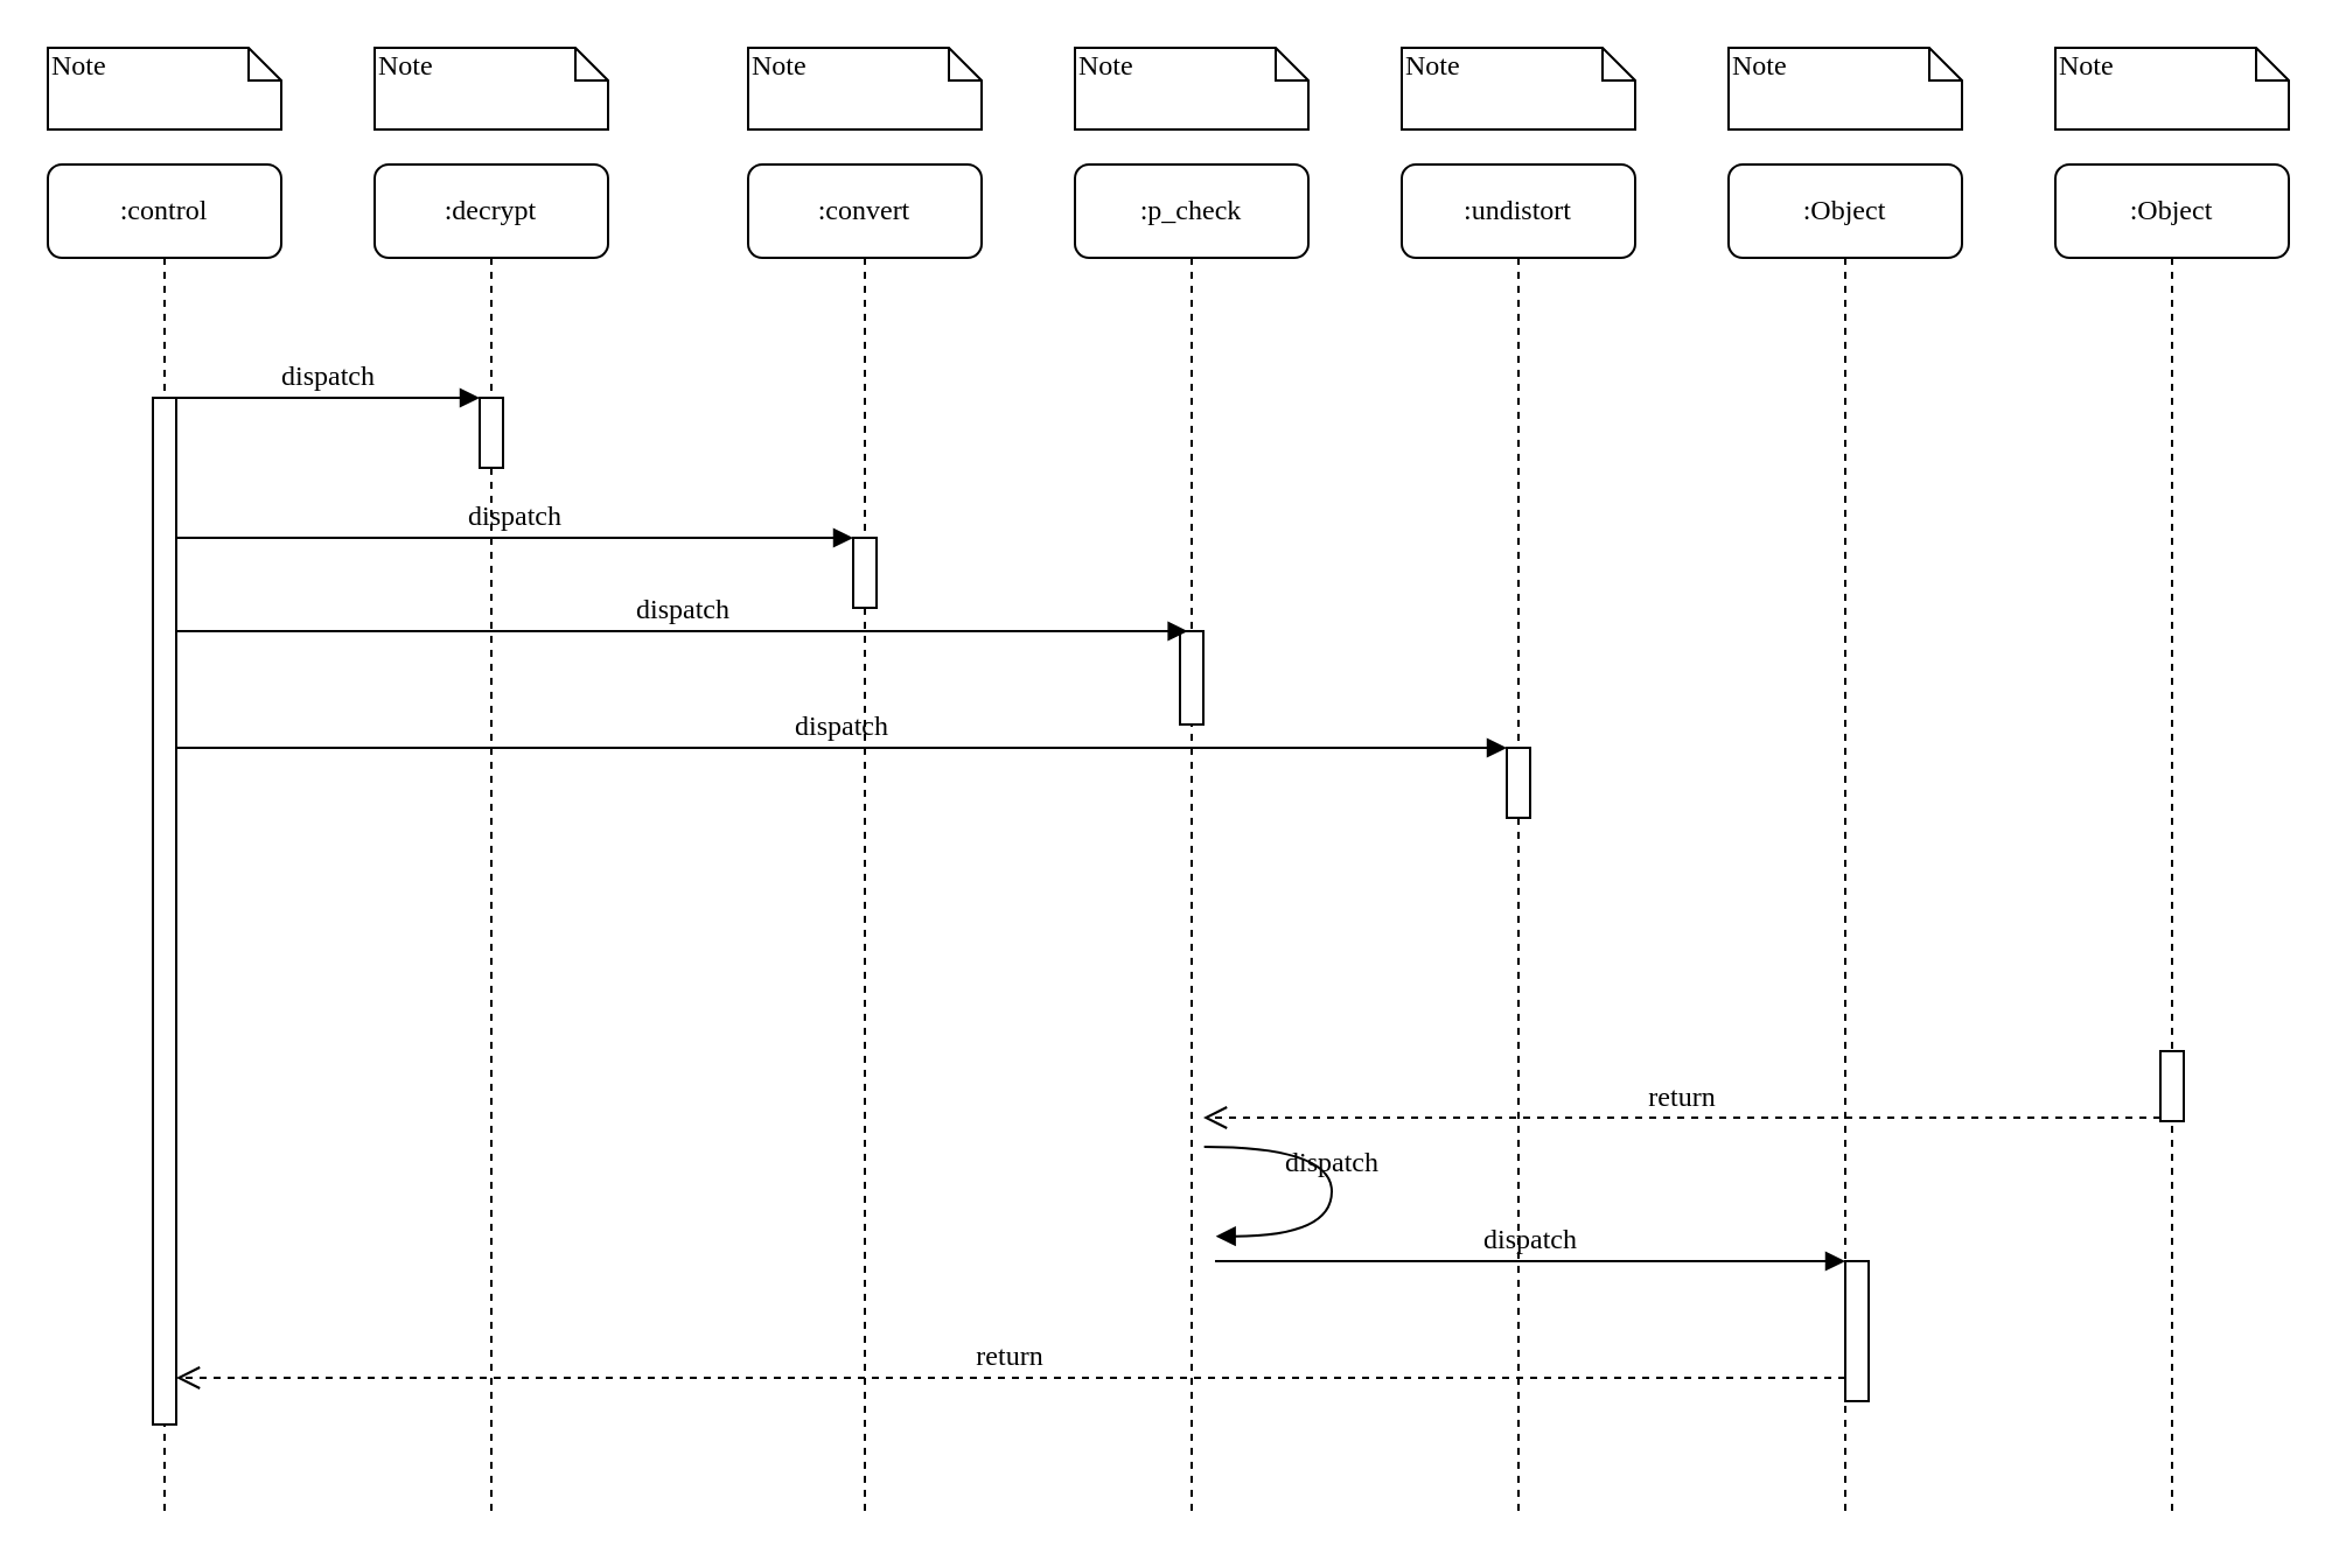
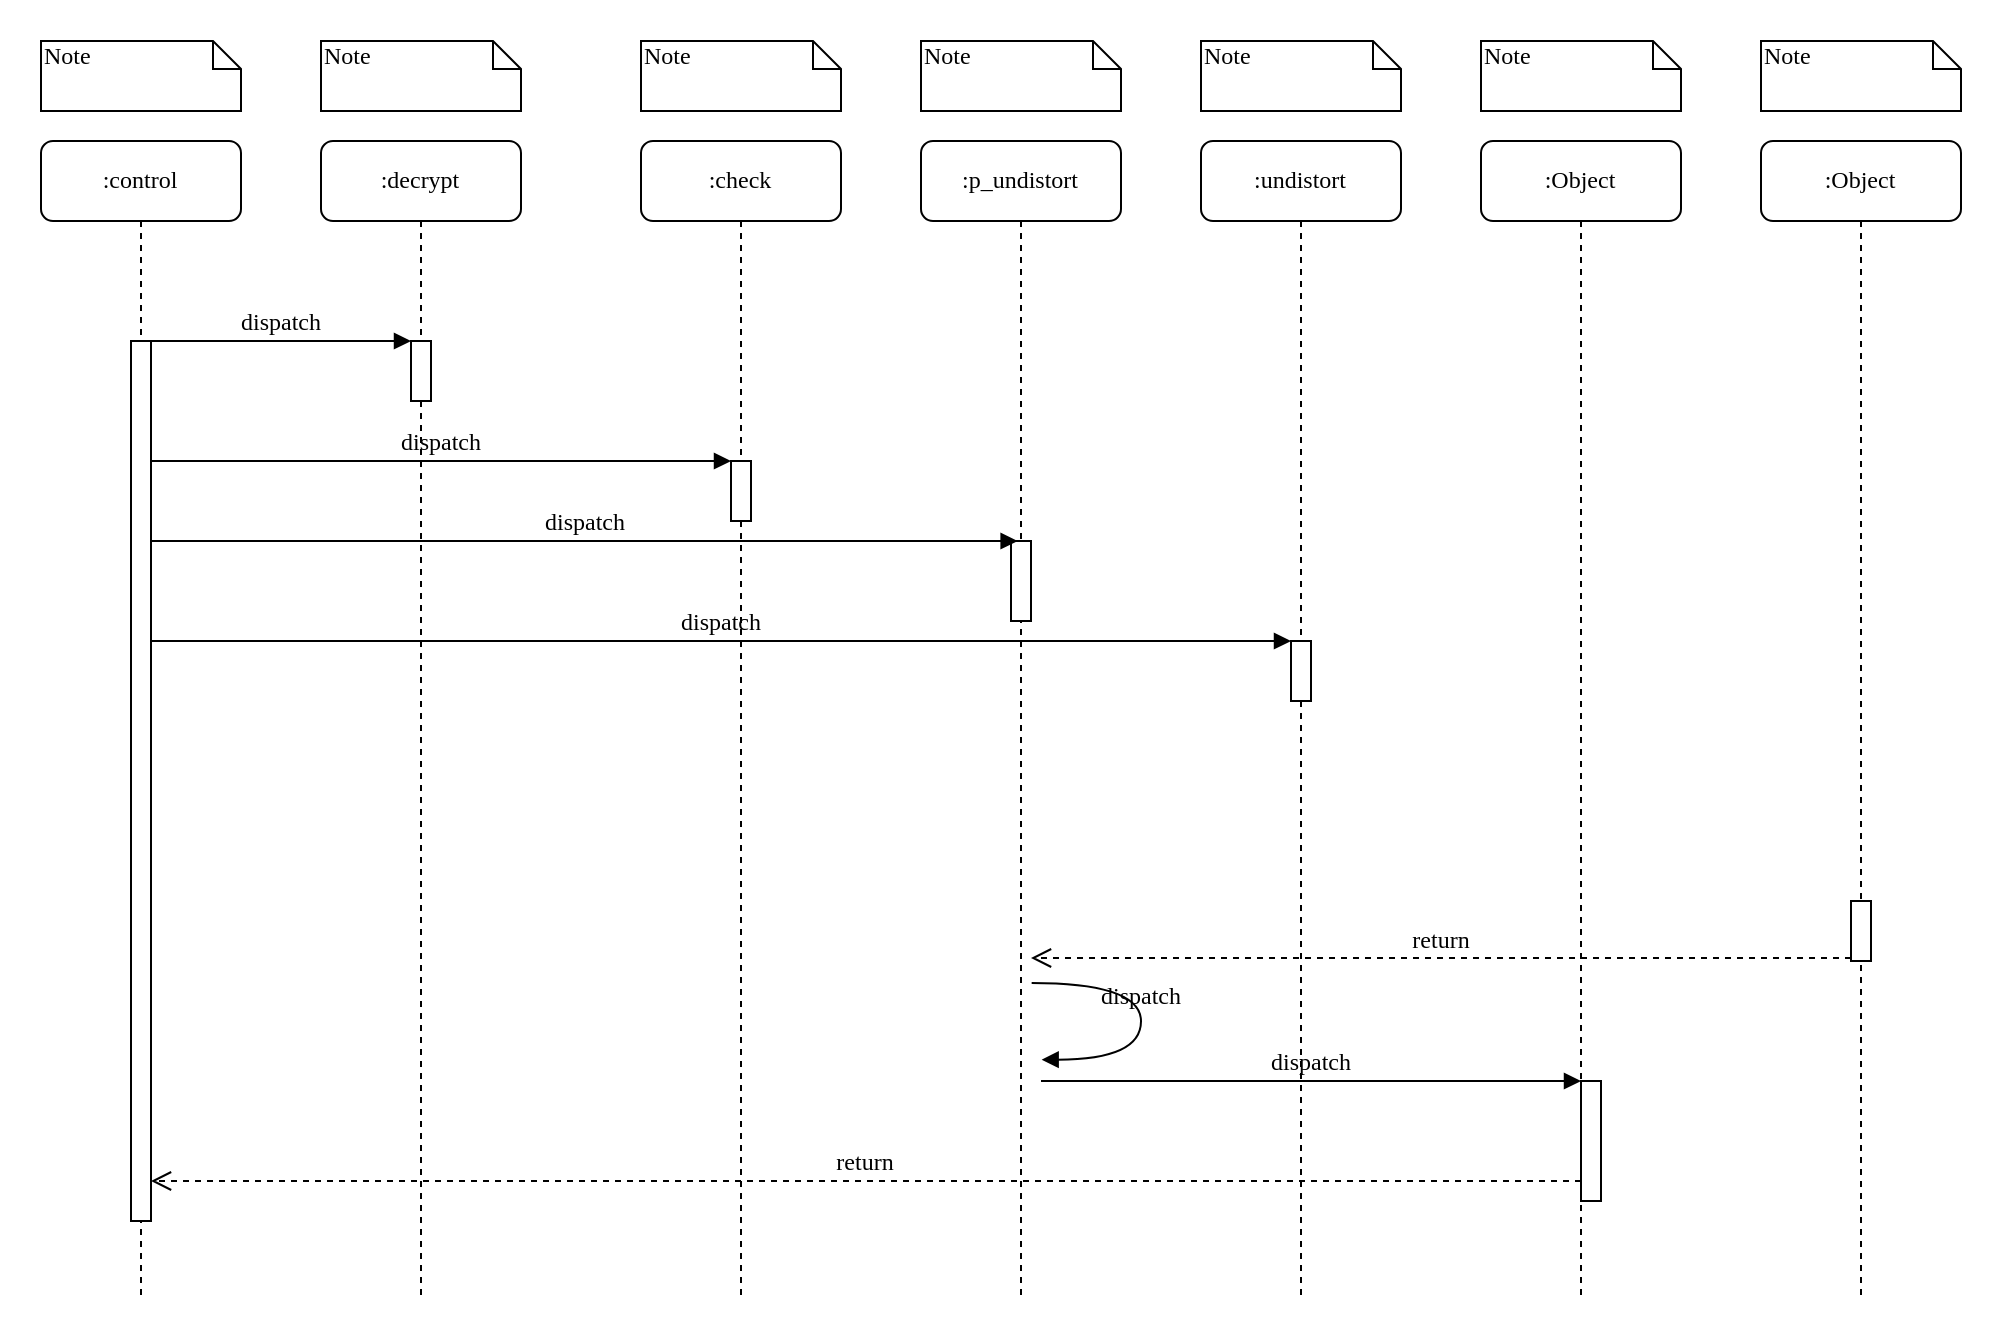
- <mxCell id="4" value=":convert" style="shape=umlLifeline;perimeter=lifelinePerimeter;whiteSpace=wrap;html=1;container=1;collapsible=0;recursiveResize=0;outlineConnect=0;rounded=1;shadow=0;comic=0;labelBackgroundColor=none;strokeColor=#000000;strokeWidth=1;fillColor=#FFFFFF;fontFamily=Verdana;fontSize=12;fontColor=#000000;align=center;" parent="1" vertex="1"><mxGeometry x="320" y="70" width="100" height="580" as="geometry" /></mxCell>
+ <mxCell id="4" value=":check" style="shape=umlLifeline;perimeter=lifelinePerimeter;whiteSpace=wrap;html=1;container=1;collapsible=0;recursiveResize=0;outlineConnect=0;rounded=1;shadow=0;comic=0;labelBackgroundColor=none;strokeColor=#000000;strokeWidth=1;fillColor=#FFFFFF;fontFamily=Verdana;fontSize=12;fontColor=#000000;align=center;" parent="1" vertex="1"><mxGeometry x="320" y="70" width="100" height="580" as="geometry" /></mxCell>
- <mxCell id="6" value=":p_check" style="shape=umlLifeline;perimeter=lifelinePerimeter;whiteSpace=wrap;html=1;container=1;collapsible=0;recursiveResize=0;outlineConnect=0;rounded=1;shadow=0;comic=0;labelBackgroundColor=none;strokeColor=#000000;strokeWidth=1;fillColor=#FFFFFF;fontFamily=Verdana;fontSize=12;fontColor=#000000;align=center;" parent="1" vertex="1"><mxGeometry x="460" y="70" width="100" height="580" as="geometry" /></mxCell>
+ <mxCell id="6" value=":p_undistort" style="shape=umlLifeline;perimeter=lifelinePerimeter;whiteSpace=wrap;html=1;container=1;collapsible=0;recursiveResize=0;outlineConnect=0;rounded=1;shadow=0;comic=0;labelBackgroundColor=none;strokeColor=#000000;strokeWidth=1;fillColor=#FFFFFF;fontFamily=Verdana;fontSize=12;fontColor=#000000;align=center;" parent="1" vertex="1"><mxGeometry x="460" y="70" width="100" height="580" as="geometry" /></mxCell>
